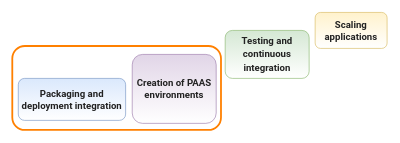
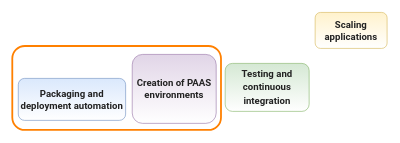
- <mxCell id="4" value="&lt;span id=&quot;docs-internal-guid-0180b2c8-7fff-6a5b-bf55-cfb4c9afebb4&quot; style=&quot;text-align: left&quot;&gt;&lt;p dir=&quot;ltr&quot; style=&quot;line-height: 1.38 ; text-align: center ; margin-top: 0pt ; margin-bottom: 0pt&quot;&gt;&lt;span style=&quot;font-size: 12pt ; font-family: &amp;#34;roboto&amp;#34; , sans-serif ; color: rgb(34 , 34 , 34) ; font-weight: 700 ; vertical-align: baseline&quot;&gt;Testing and continuous integration&lt;/span&gt;&lt;/p&gt;&lt;/span&gt;" style="rounded=1;whiteSpace=wrap;html=1;fillColor=#d5e8d4;strokeColor=#82b366;gradientColor=#ffffff;" vertex="1" parent="1"><mxGeometry x="375" y="50" width="140" height="80" as="geometry" /></mxCell>
+ <mxCell id="4" value="&lt;span id=&quot;docs-internal-guid-0180b2c8-7fff-6a5b-bf55-cfb4c9afebb4&quot; style=&quot;text-align: left&quot;&gt;&lt;p dir=&quot;ltr&quot; style=&quot;line-height: 1.38 ; text-align: center ; margin-top: 0pt ; margin-bottom: 0pt&quot;&gt;&lt;span style=&quot;font-size: 12pt ; font-family: &amp;#34;roboto&amp;#34; , sans-serif ; color: rgb(34 , 34 , 34) ; font-weight: 700 ; vertical-align: baseline&quot;&gt;Testing and continuous integration&lt;/span&gt;&lt;/p&gt;&lt;/span&gt;" style="rounded=1;whiteSpace=wrap;html=1;fillColor=#d5e8d4;strokeColor=#82b366;gradientColor=#ffffff;" vertex="1" parent="1"><mxGeometry x="375" y="105" width="140" height="80" as="geometry" /></mxCell>
- <mxCell id="3" value="&lt;span id=&quot;docs-internal-guid-0180b2c8-7fff-6a5b-bf55-cfb4c9afebb4&quot; style=&quot;text-align: left&quot;&gt;&lt;span style=&quot;color: rgb(34 , 34 , 34) ; font-family: &amp;#34;roboto&amp;#34; , sans-serif ; font-size: 12pt ; font-weight: 700 ; text-align: center&quot;&gt;Packaging and deployment integration&lt;/span&gt;&lt;br&gt;&lt;/span&gt;" style="rounded=1;whiteSpace=wrap;html=1;fillColor=#dae8fc;strokeColor=#6c8ebf;gradientColor=#ffffff;" vertex="1" parent="1"><mxGeometry x="30" y="130" width="179" height="70" as="geometry" /></mxCell>
+ <mxCell id="3" value="&lt;span id=&quot;docs-internal-guid-0180b2c8-7fff-6a5b-bf55-cfb4c9afebb4&quot; style=&quot;text-align: left&quot;&gt;&lt;span style=&quot;color: rgb(34 , 34 , 34) ; font-family: &amp;#34;roboto&amp;#34; , sans-serif ; font-size: 12pt ; font-weight: 700 ; text-align: center&quot;&gt;Packaging and deployment automation&lt;/span&gt;&lt;br&gt;&lt;/span&gt;" style="rounded=1;whiteSpace=wrap;html=1;fillColor=#dae8fc;strokeColor=#6c8ebf;gradientColor=#ffffff;" vertex="1" parent="1"><mxGeometry x="30" y="130" width="179" height="70" as="geometry" /></mxCell>
